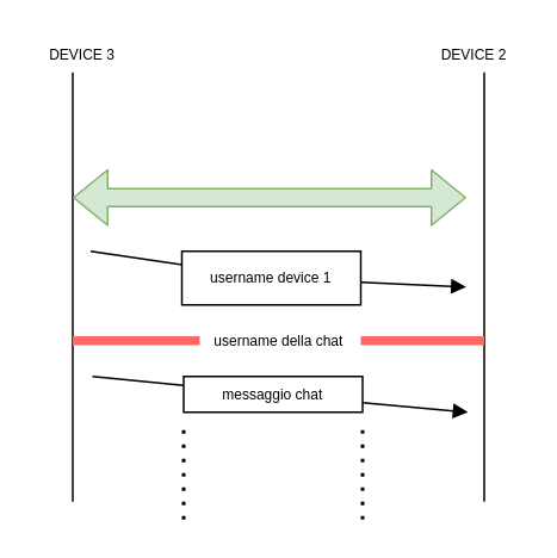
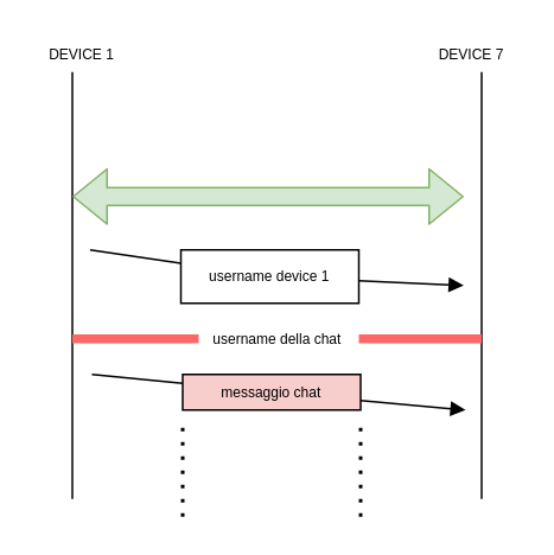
- <mxCell id="4" value="DEVICE 3" style="text;html=1;align=center;verticalAlign=middle;resizable=0;points=[];autosize=1;strokeColor=none;fillColor=none;fontSize=8;" parent="1" vertex="1"><mxGeometry x="20" y="20" width="50" height="20" as="geometry" /></mxCell>
+ <mxCell id="4" value="DEVICE 1" style="text;html=1;align=center;verticalAlign=middle;resizable=0;points=[];autosize=1;strokeColor=none;fillColor=none;fontSize=8;" parent="1" vertex="1"><mxGeometry x="20" y="20" width="50" height="20" as="geometry" /></mxCell>
- <mxCell id="5" value="DEVICE 2" style="text;html=1;align=center;verticalAlign=middle;resizable=0;points=[];autosize=1;strokeColor=none;fillColor=none;fontSize=8;" parent="1" vertex="1"><mxGeometry x="239" y="20" width="50" height="20" as="geometry" /></mxCell>
+ <mxCell id="5" value="DEVICE 7" style="text;html=1;align=center;verticalAlign=middle;resizable=0;points=[];autosize=1;strokeColor=none;fillColor=none;fontSize=8;" parent="1" vertex="1"><mxGeometry x="239" y="20" width="50" height="20" as="geometry" /></mxCell>
- <mxCell id="14" value="messaggio chat" style="rounded=0;whiteSpace=wrap;html=1;fontSize=8;" parent="1" vertex="1"><mxGeometry x="102" y="210" width="100" height="20" as="geometry" /></mxCell>
+ <mxCell id="14" value="messaggio chat" style="rounded=0;whiteSpace=wrap;html=1;fontSize=8;fillColor=#f8cecc;" parent="1" vertex="1"><mxGeometry x="102" y="210" width="100" height="20" as="geometry" /></mxCell>
